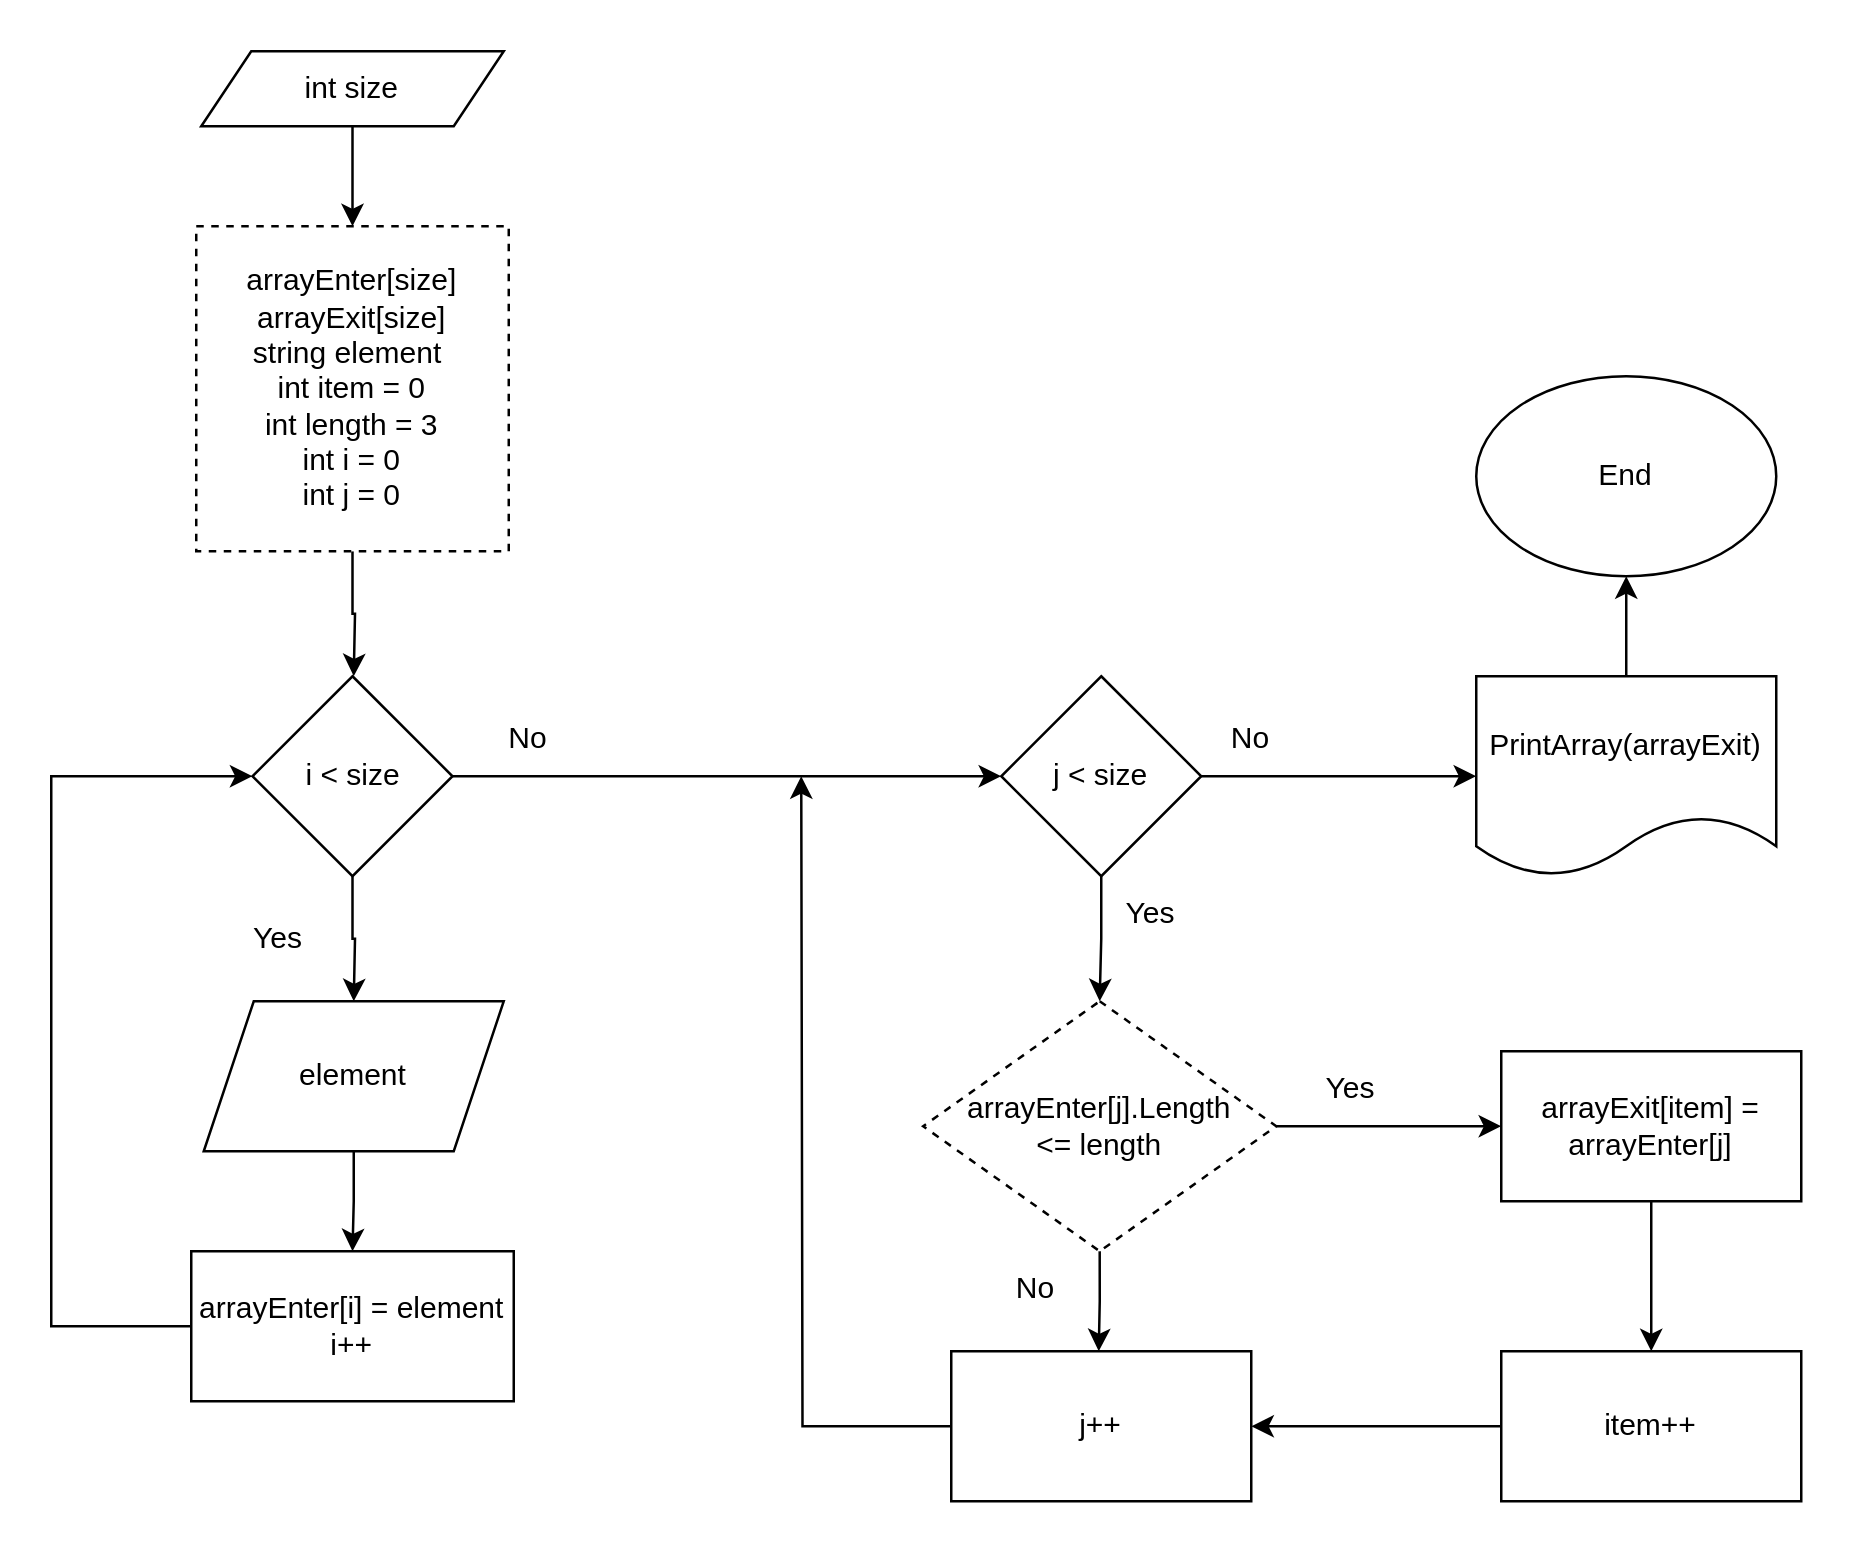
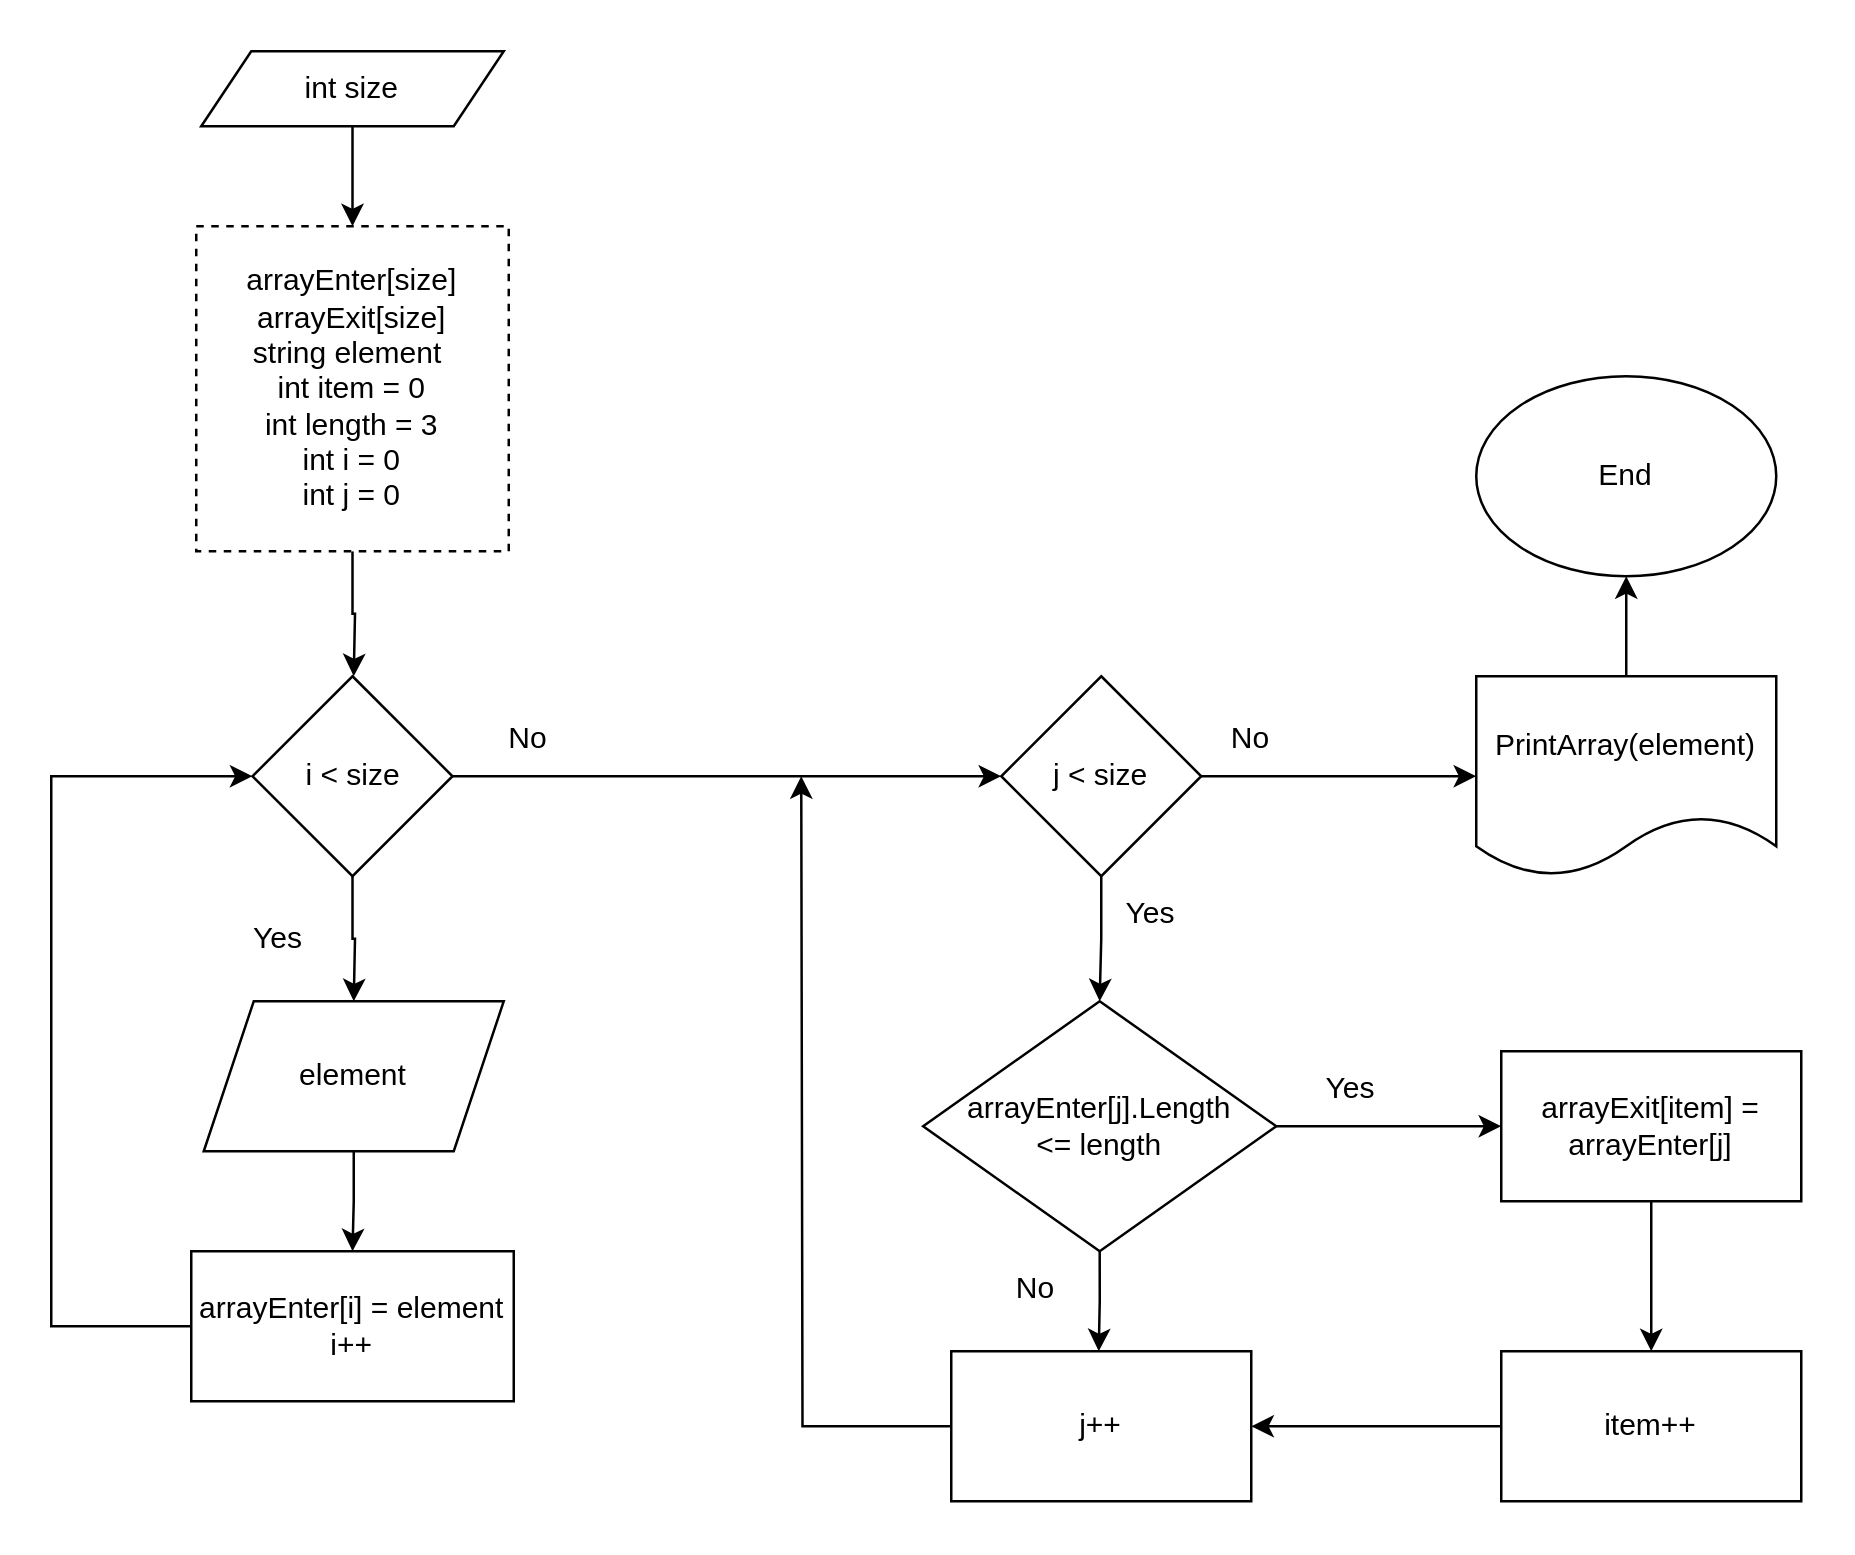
- <mxCell id="32" value="PrintArray(arrayExit)" style="shape=document;whiteSpace=wrap;html=1;boundedLbl=1;labelBackgroundColor=none;fontFamily=Helvetica;fontSize=12;fontColor=#000000;" vertex="1" parent="1"><mxGeometry x="590" y="270" width="120" height="80" as="geometry" /></mxCell>
+ <mxCell id="32" value="PrintArray(element)" style="shape=document;whiteSpace=wrap;html=1;boundedLbl=1;labelBackgroundColor=none;fontFamily=Helvetica;fontSize=12;fontColor=#000000;" vertex="1" parent="1"><mxGeometry x="590" y="270" width="120" height="80" as="geometry" /></mxCell>
- <mxCell id="20" value="&lt;div style=&quot;line-height: 120%;&quot;&gt;&lt;font style=&quot;font-size: 12px;&quot;&gt;arrayEnter[j].Length &amp;lt;=&amp;nbsp;length&lt;/font&gt;&lt;br&gt;&lt;/div&gt;" style="rhombus;whiteSpace=wrap;html=1;labelBackgroundColor=none;dashed=1;" vertex="1" parent="1"><mxGeometry x="368.75" y="400" width="141.25" height="100" as="geometry" /></mxCell>
+ <mxCell id="20" value="&lt;div style=&quot;line-height: 120%;&quot;&gt;&lt;font style=&quot;font-size: 12px;&quot;&gt;arrayEnter[j].Length &amp;lt;=&amp;nbsp;length&lt;/font&gt;&lt;br&gt;&lt;/div&gt;" style="rhombus;whiteSpace=wrap;html=1;labelBackgroundColor=none;" vertex="1" parent="1"><mxGeometry x="368.75" y="400" width="141.25" height="100" as="geometry" /></mxCell>
